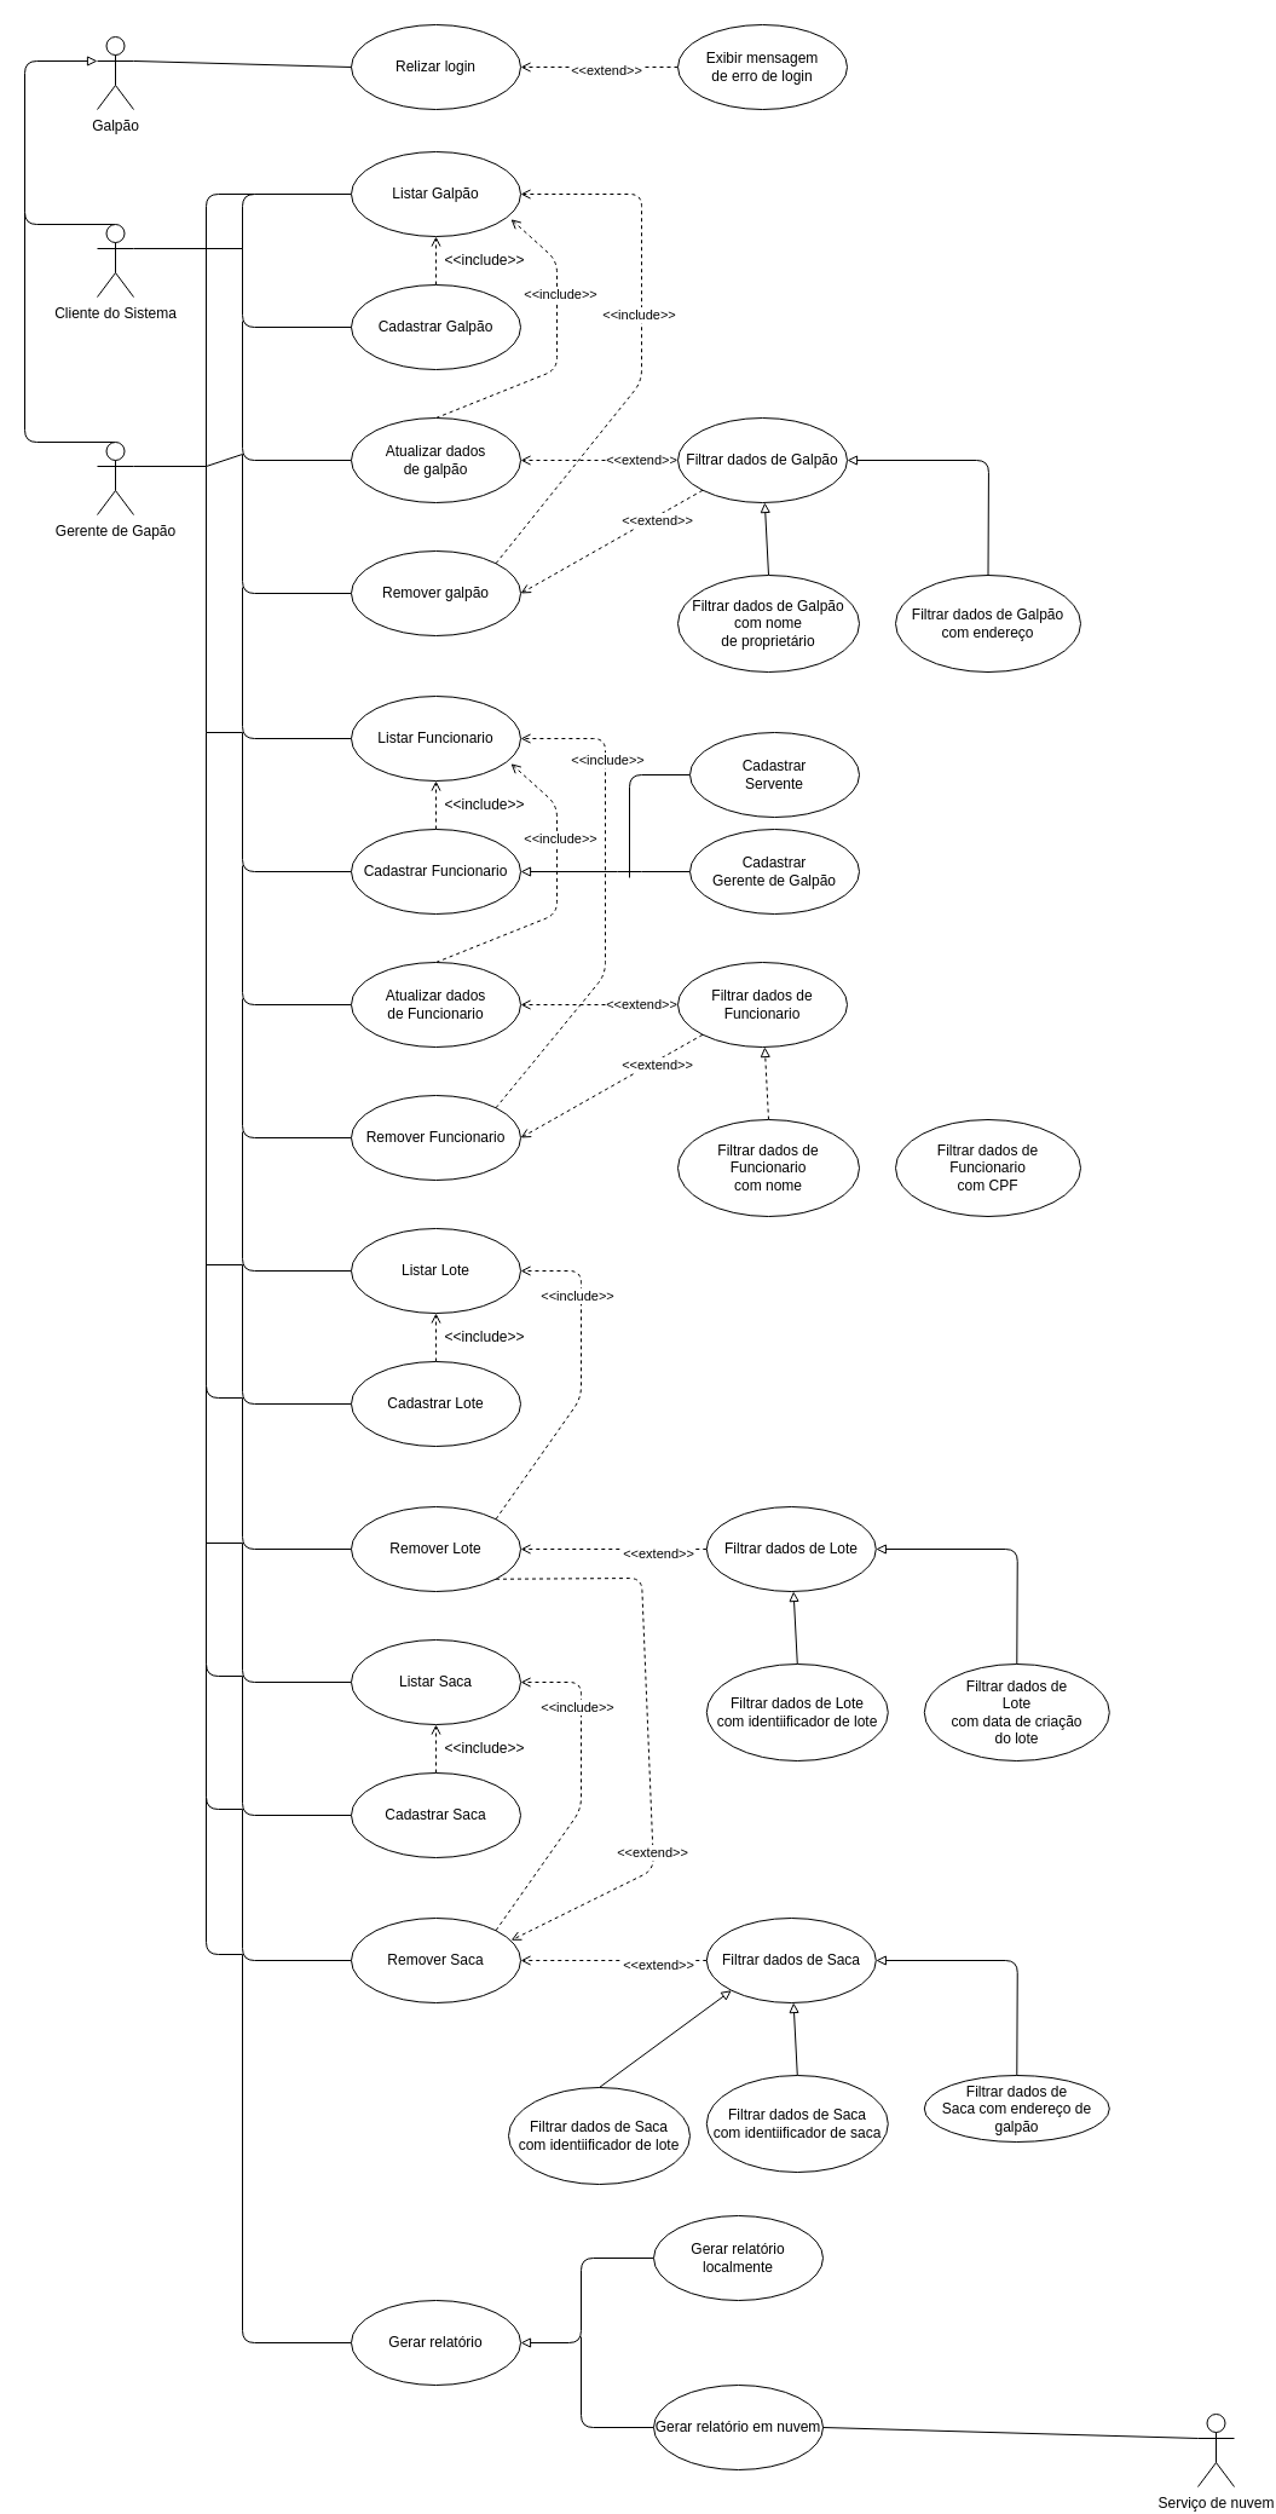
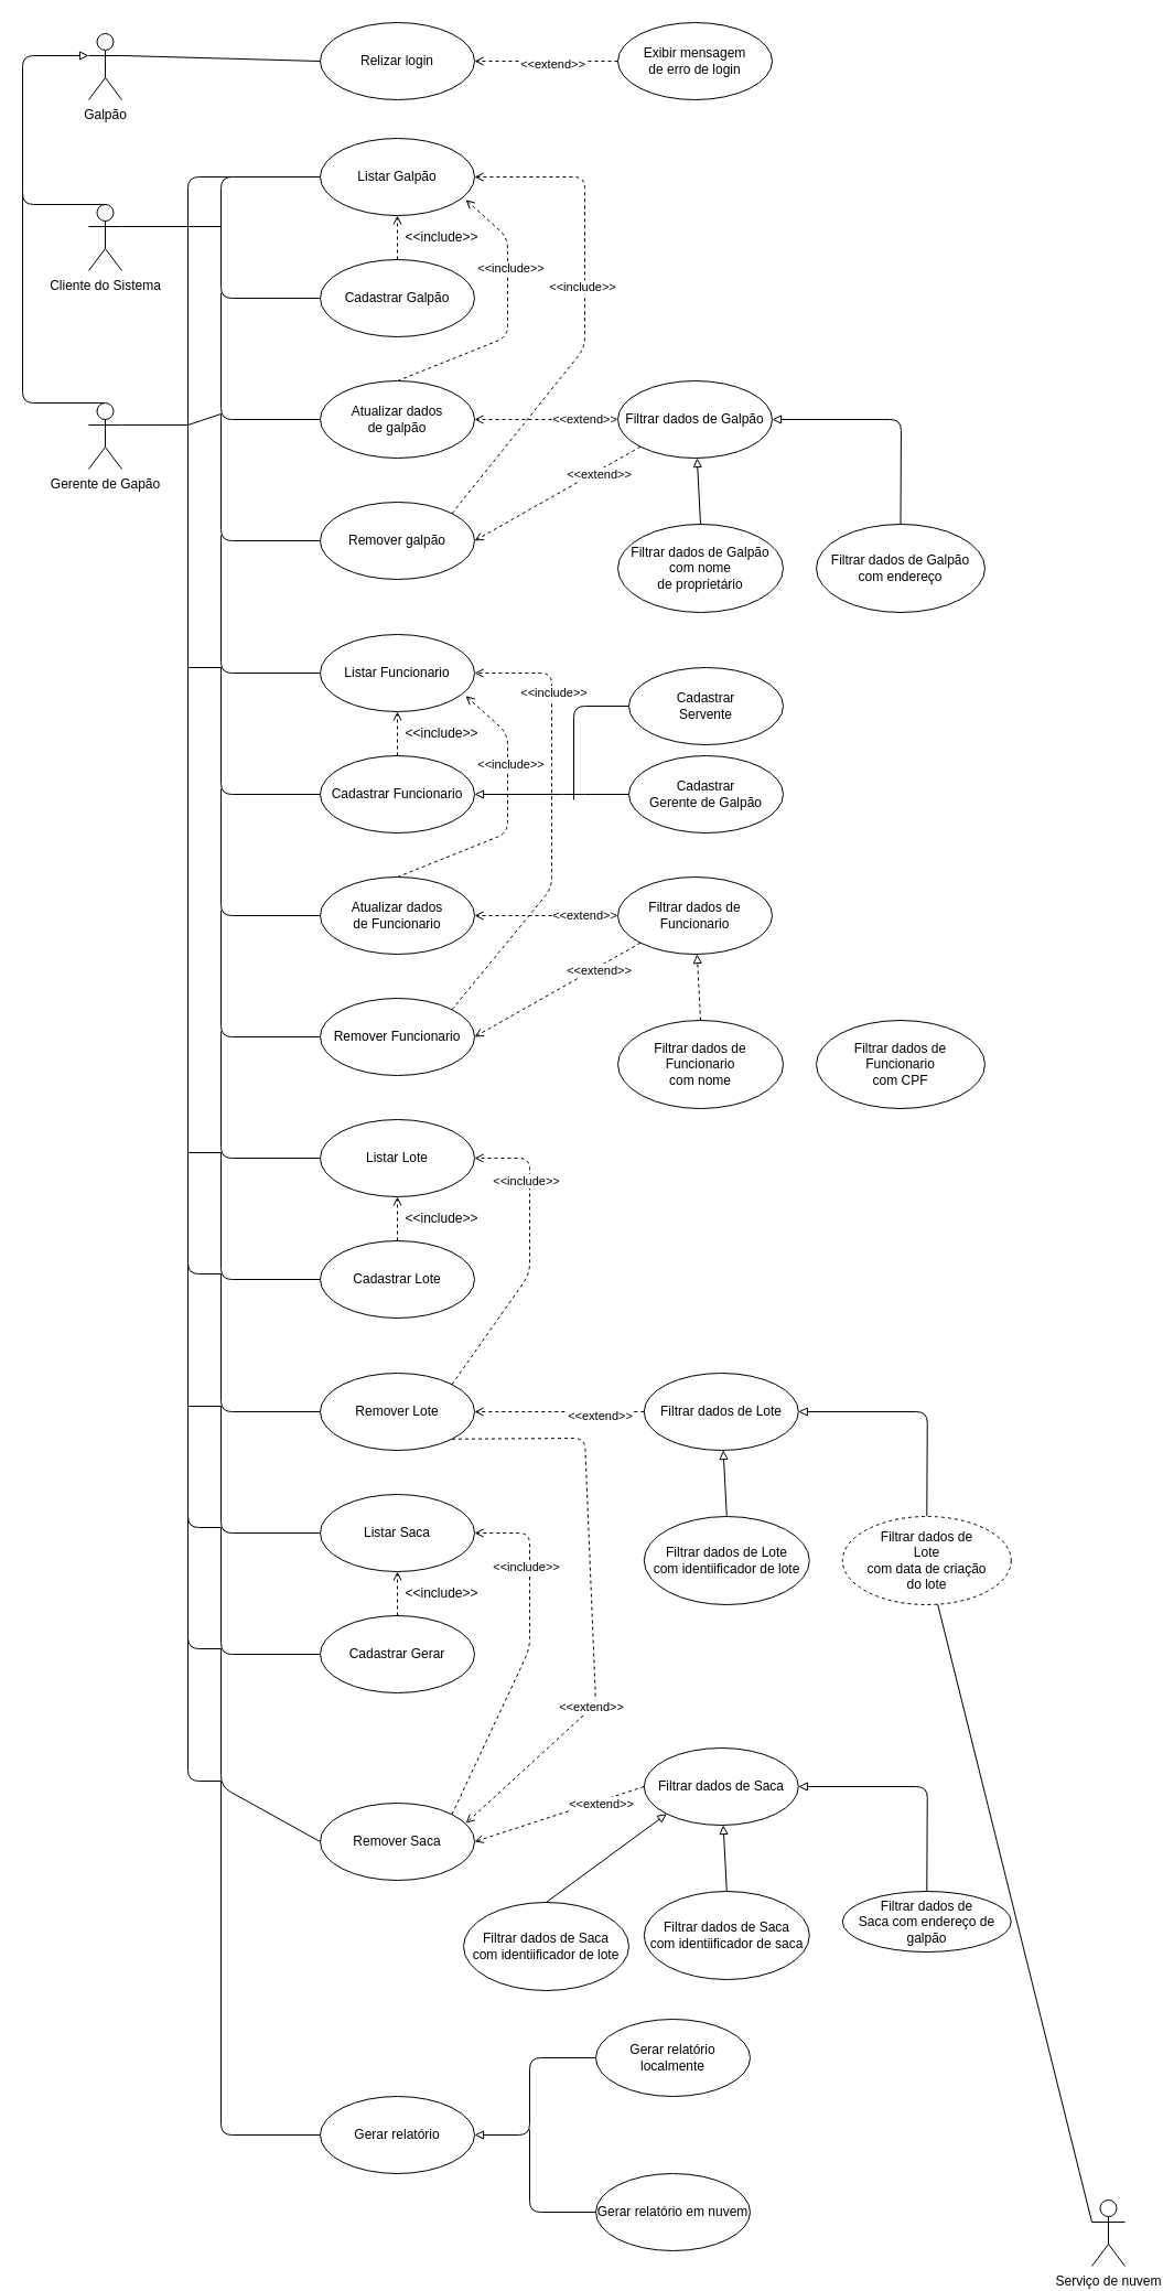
- <mxCell id="81" value="Filtrar dados de &lt;br&gt;Lote&lt;br&gt;com data de criação &lt;br&gt;do lote" style="ellipse;whiteSpace=wrap;html=1;" parent="1" vertex="1"><mxGeometry x="763.79" y="1375" width="153" height="80" as="geometry" /></mxCell>
+ <mxCell id="81" value="Filtrar dados de &lt;br&gt;Lote&lt;br&gt;com data de criação &lt;br&gt;do lote" style="ellipse;whiteSpace=wrap;html=1;dashed=1;" parent="1" vertex="1"><mxGeometry x="763.79" y="1375" width="153" height="80" as="geometry" /></mxCell>
- <mxCell id="95" value="Cadastrar Saca" style="ellipse;whiteSpace=wrap;html=1;" parent="1" vertex="1"><mxGeometry x="290" y="1465" width="140" height="70" as="geometry" /></mxCell>
+ <mxCell id="95" value="Cadastrar Gerar" style="ellipse;whiteSpace=wrap;html=1;" parent="1" vertex="1"><mxGeometry x="290" y="1465" width="140" height="70" as="geometry" /></mxCell>
- <mxCell id="108" value="Remover Saca" style="ellipse;whiteSpace=wrap;html=1;" parent="1" vertex="1"><mxGeometry x="290" y="1585" width="140" height="70" as="geometry" /></mxCell>
+ <mxCell id="108" value="Remover Saca" style="ellipse;whiteSpace=wrap;html=1;" parent="1" vertex="1"><mxGeometry x="290" y="1635" width="140" height="70" as="geometry" /></mxCell>
- <mxCell id="116" style="edgeStyle=none;html=1;exitX=0;exitY=0.333;exitDx=0;exitDy=0;exitPerimeter=0;entryX=1;entryY=0.5;entryDx=0;entryDy=0;endArrow=none;endFill=0;" parent="1" source="117" target="114" edge="1"><mxGeometry relative="1" as="geometry" /></mxCell>
+ <mxCell id="116" style="edgeStyle=none;html=1;exitX=0;exitY=0.333;exitDx=0;exitDy=0;exitPerimeter=0;endArrow=none;endFill=0;" parent="1" source="117" target="81" edge="1"><mxGeometry relative="1" as="geometry" /></mxCell>
